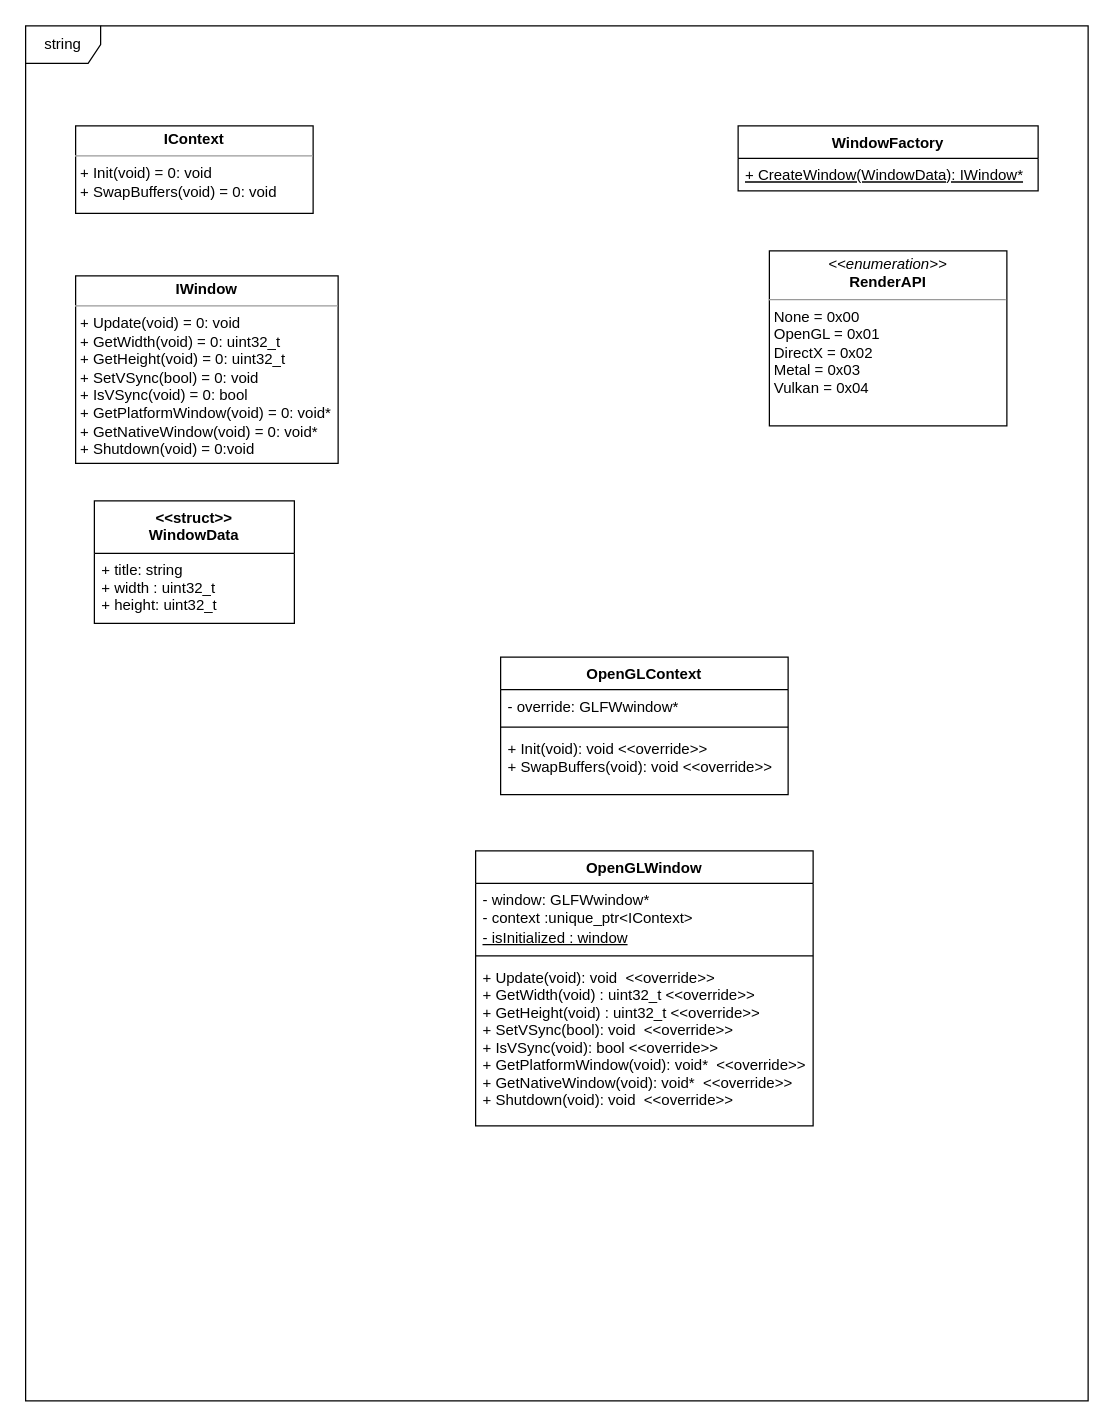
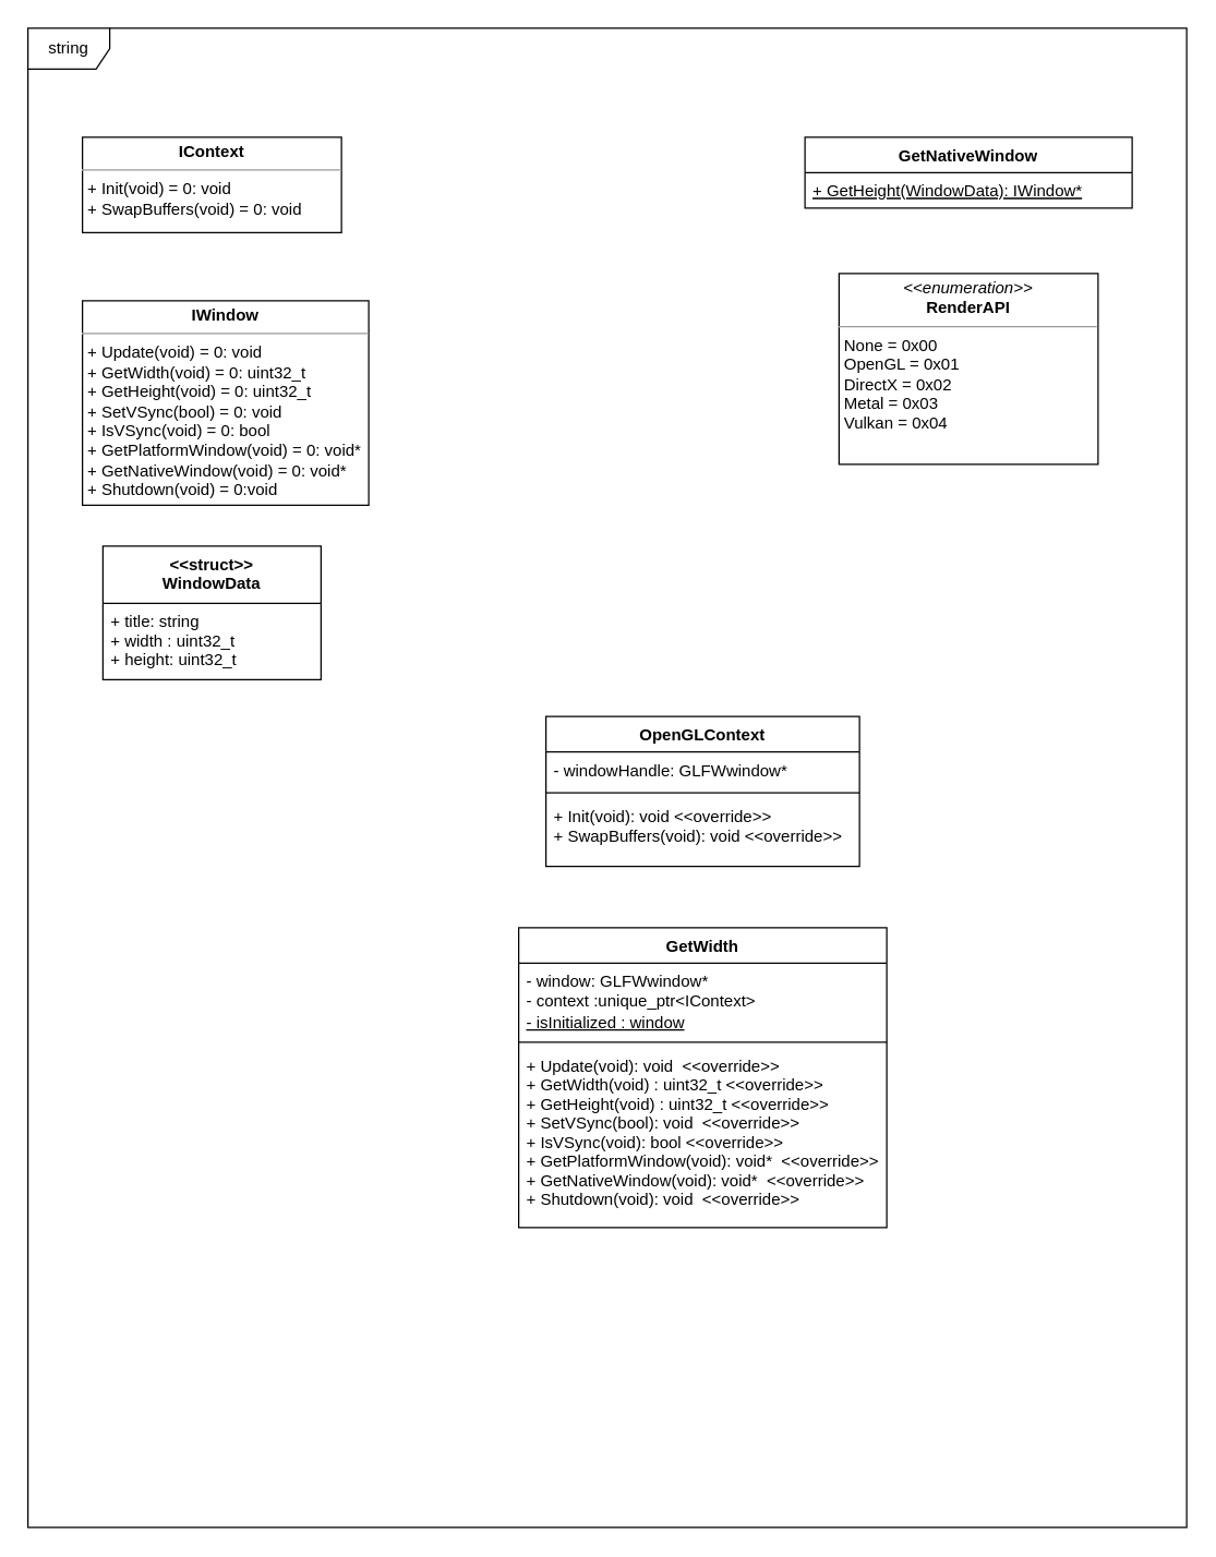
- <mxCell id="5" value="WindowFactory" style="swimlane;fontStyle=1;align=center;verticalAlign=top;childLayout=stackLayout;horizontal=1;startSize=26;horizontalStack=0;resizeParent=1;resizeParentMax=0;resizeLast=0;collapsible=1;marginBottom=0;swimlaneLine=1;allowArrows=1;connectable=1;recursiveResize=1;expand=1;resizable=1;rotatable=0;deletable=1;editable=1;" vertex="1" parent="1"><mxGeometry x="590" y="100" width="240" height="52" as="geometry"><mxRectangle x="570" y="80" width="100" height="26" as="alternateBounds" /></mxGeometry></mxCell>
+ <mxCell id="5" value="GetNativeWindow" style="swimlane;fontStyle=1;align=center;verticalAlign=top;childLayout=stackLayout;horizontal=1;startSize=26;horizontalStack=0;resizeParent=1;resizeParentMax=0;resizeLast=0;collapsible=1;marginBottom=0;swimlaneLine=1;allowArrows=1;connectable=1;recursiveResize=1;expand=1;resizable=1;rotatable=0;deletable=1;editable=1;" vertex="1" parent="1"><mxGeometry x="590" y="100" width="240" height="52" as="geometry"><mxRectangle x="570" y="80" width="100" height="26" as="alternateBounds" /></mxGeometry></mxCell>
- <mxCell id="6" value="+ CreateWindow(WindowData): IWindow*" style="text;strokeColor=none;fillColor=none;align=left;verticalAlign=top;spacingLeft=4;spacingRight=4;overflow=hidden;rotatable=0;points=[[0,0.5],[1,0.5]];portConstraint=eastwest;fontStyle=4;labelBorderColor=none;horizontal=1;" vertex="1" parent="5"><mxGeometry y="26" width="240" height="26" as="geometry" /></mxCell>
+ <mxCell id="6" value="+ GetHeight(WindowData): IWindow*" style="text;strokeColor=none;fillColor=none;align=left;verticalAlign=top;spacingLeft=4;spacingRight=4;overflow=hidden;rotatable=0;points=[[0,0.5],[1,0.5]];portConstraint=eastwest;fontStyle=4;labelBorderColor=none;horizontal=1;" vertex="1" parent="5"><mxGeometry y="26" width="240" height="26" as="geometry" /></mxCell>
- <mxCell id="11" value="- override: GLFWwindow*" style="text;strokeColor=none;fillColor=none;align=left;verticalAlign=top;spacingLeft=4;spacingRight=4;overflow=hidden;rotatable=0;points=[[0,0.5],[1,0.5]];portConstraint=eastwest;" vertex="1" parent="10"><mxGeometry y="26" width="230" height="26" as="geometry" /></mxCell>
+ <mxCell id="11" value="- windowHandle: GLFWwindow*" style="text;strokeColor=none;fillColor=none;align=left;verticalAlign=top;spacingLeft=4;spacingRight=4;overflow=hidden;rotatable=0;points=[[0,0.5],[1,0.5]];portConstraint=eastwest;" vertex="1" parent="10"><mxGeometry y="26" width="230" height="26" as="geometry" /></mxCell>
- <mxCell id="14" value="OpenGLWindow" style="swimlane;fontStyle=1;align=center;verticalAlign=top;childLayout=stackLayout;horizontal=1;startSize=26;horizontalStack=0;resizeParent=1;resizeParentMax=0;resizeLast=0;collapsible=1;marginBottom=0;" vertex="1" parent="1"><mxGeometry x="380" y="680" width="270" height="220" as="geometry" /></mxCell>
+ <mxCell id="14" value="GetWidth" style="swimlane;fontStyle=1;align=center;verticalAlign=top;childLayout=stackLayout;horizontal=1;startSize=26;horizontalStack=0;resizeParent=1;resizeParentMax=0;resizeLast=0;collapsible=1;marginBottom=0;" vertex="1" parent="1"><mxGeometry x="380" y="680" width="270" height="220" as="geometry" /></mxCell>
